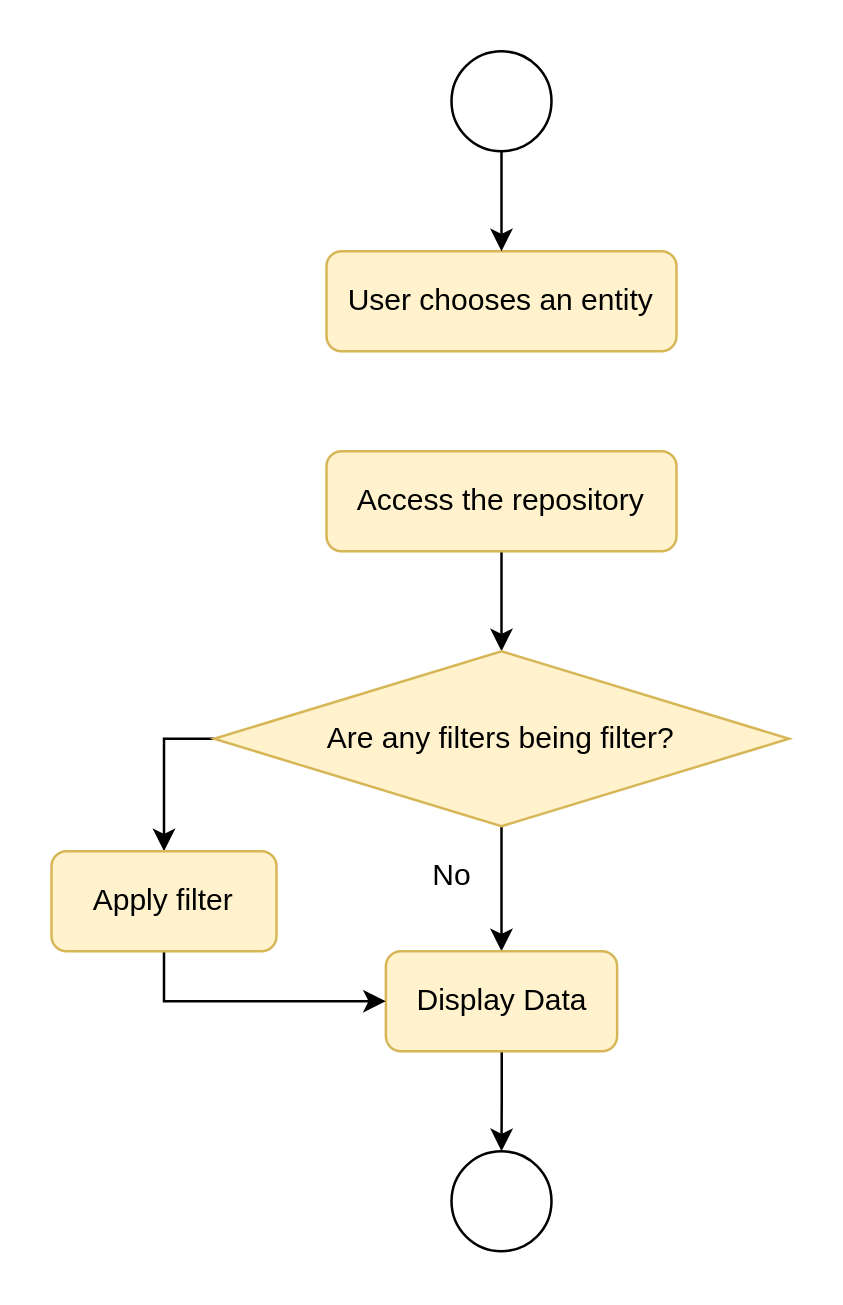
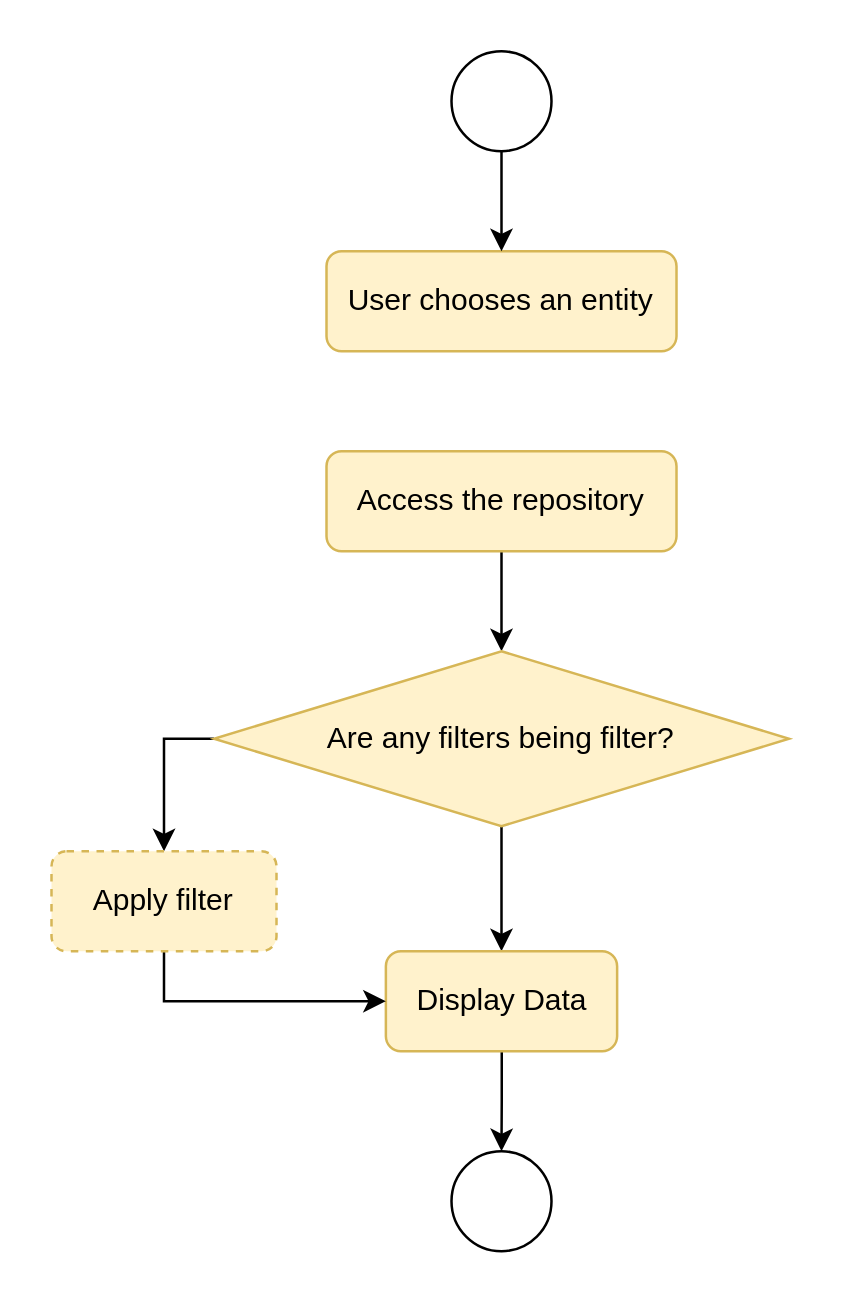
- <mxCell id="8" value="No" style="text;html=1;align=center;verticalAlign=middle;resizable=0;points=[];autosize=1;strokeColor=none;" parent="1" vertex="1"><mxGeometry x="165" y="340" width="30" height="20" as="geometry" /></mxCell>
- <mxCell id="12" value="Apply filter" style="rounded=1;whiteSpace=wrap;html=1;fillColor=#fff2cc;strokeColor=#d6b656;" vertex="1" parent="1"><mxGeometry x="20" y="340" width="90" height="40" as="geometry" /></mxCell>
+ <mxCell id="12" value="Apply filter" style="rounded=1;whiteSpace=wrap;html=1;fillColor=#fff2cc;strokeColor=#d6b656;dashed=1;" vertex="1" parent="1"><mxGeometry x="20" y="340" width="90" height="40" as="geometry" /></mxCell>
